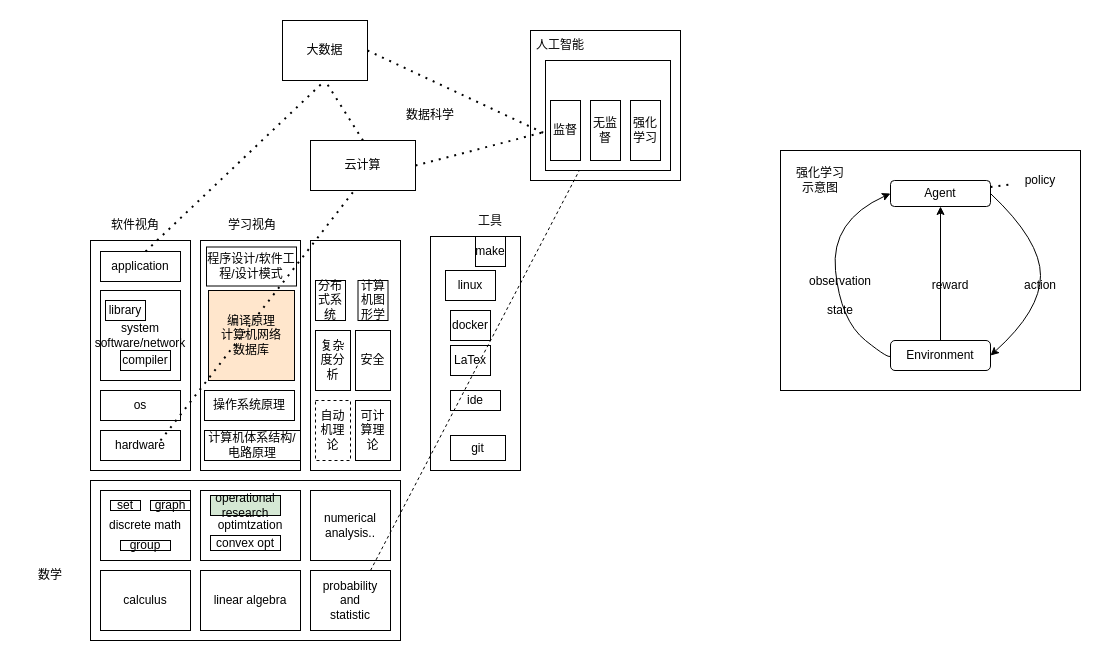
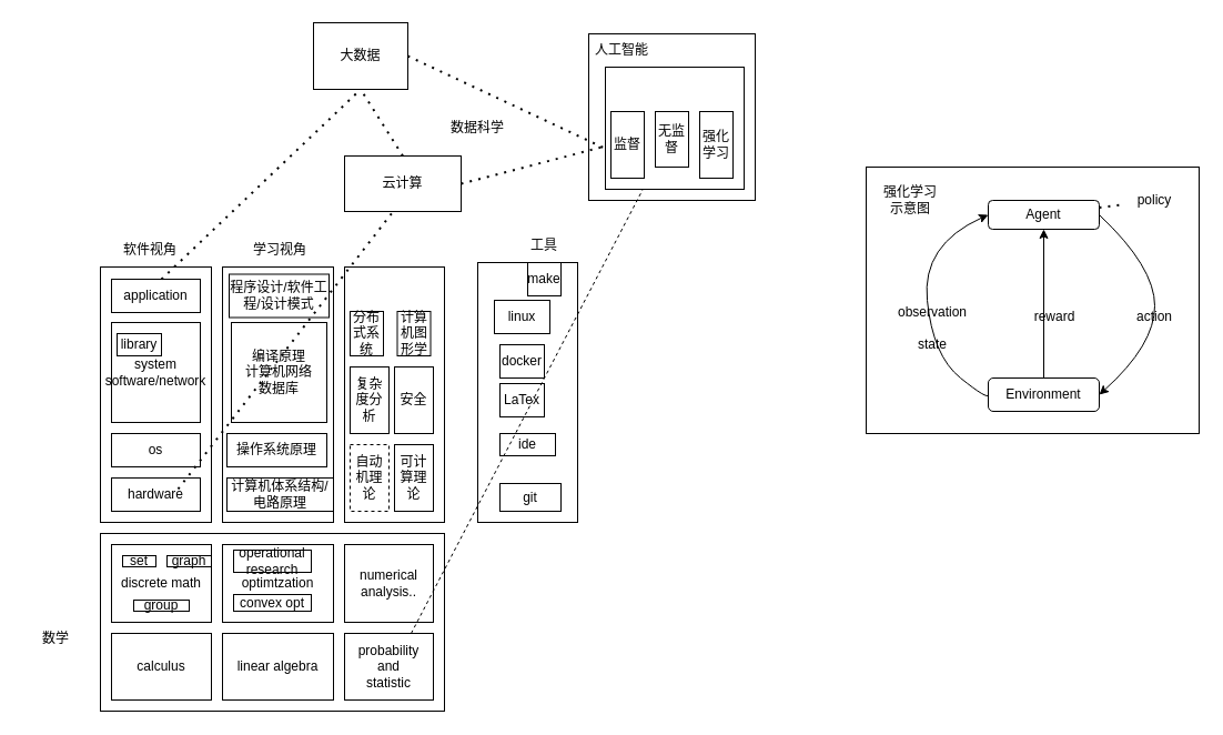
- <mxCell id="52" value="无监督" style="rounded=0;whiteSpace=wrap;html=1;" parent="1" vertex="1"><mxGeometry x="590" y="100" width="30" height="60" as="geometry" /></mxCell>
+ <mxCell id="52" value="无监督" style="rounded=0;whiteSpace=wrap;html=1;" parent="1" vertex="1"><mxGeometry x="590" y="100" width="30" height="50" as="geometry" /></mxCell>
- <mxCell id="28" value="编译原理&lt;br&gt;计算机网络&lt;br&gt;数据库" style="rounded=0;whiteSpace=wrap;html=1;fillColor=#ffe6cc;" parent="1" vertex="1"><mxGeometry x="208" y="290" width="86" height="90" as="geometry" /></mxCell>
+ <mxCell id="28" value="编译原理&lt;br&gt;计算机网络&lt;br&gt;数据库" style="rounded=0;whiteSpace=wrap;html=1;" parent="1" vertex="1"><mxGeometry x="208" y="290" width="86" height="90" as="geometry" /></mxCell>
- <mxCell id="22" value="compiler" style="rounded=0;whiteSpace=wrap;html=1;" parent="1" vertex="1"><mxGeometry x="120" y="350" width="50" height="20" as="geometry" /></mxCell>
- <mxCell id="13" value="operational research" style="rounded=0;whiteSpace=wrap;html=1;fillColor=#d5e8d4;" parent="1" vertex="1"><mxGeometry x="210" y="495" width="70" height="20" as="geometry" /></mxCell>
+ <mxCell id="13" value="operational research" style="rounded=0;whiteSpace=wrap;html=1;" parent="1" vertex="1"><mxGeometry x="210" y="495" width="70" height="20" as="geometry" /></mxCell>
